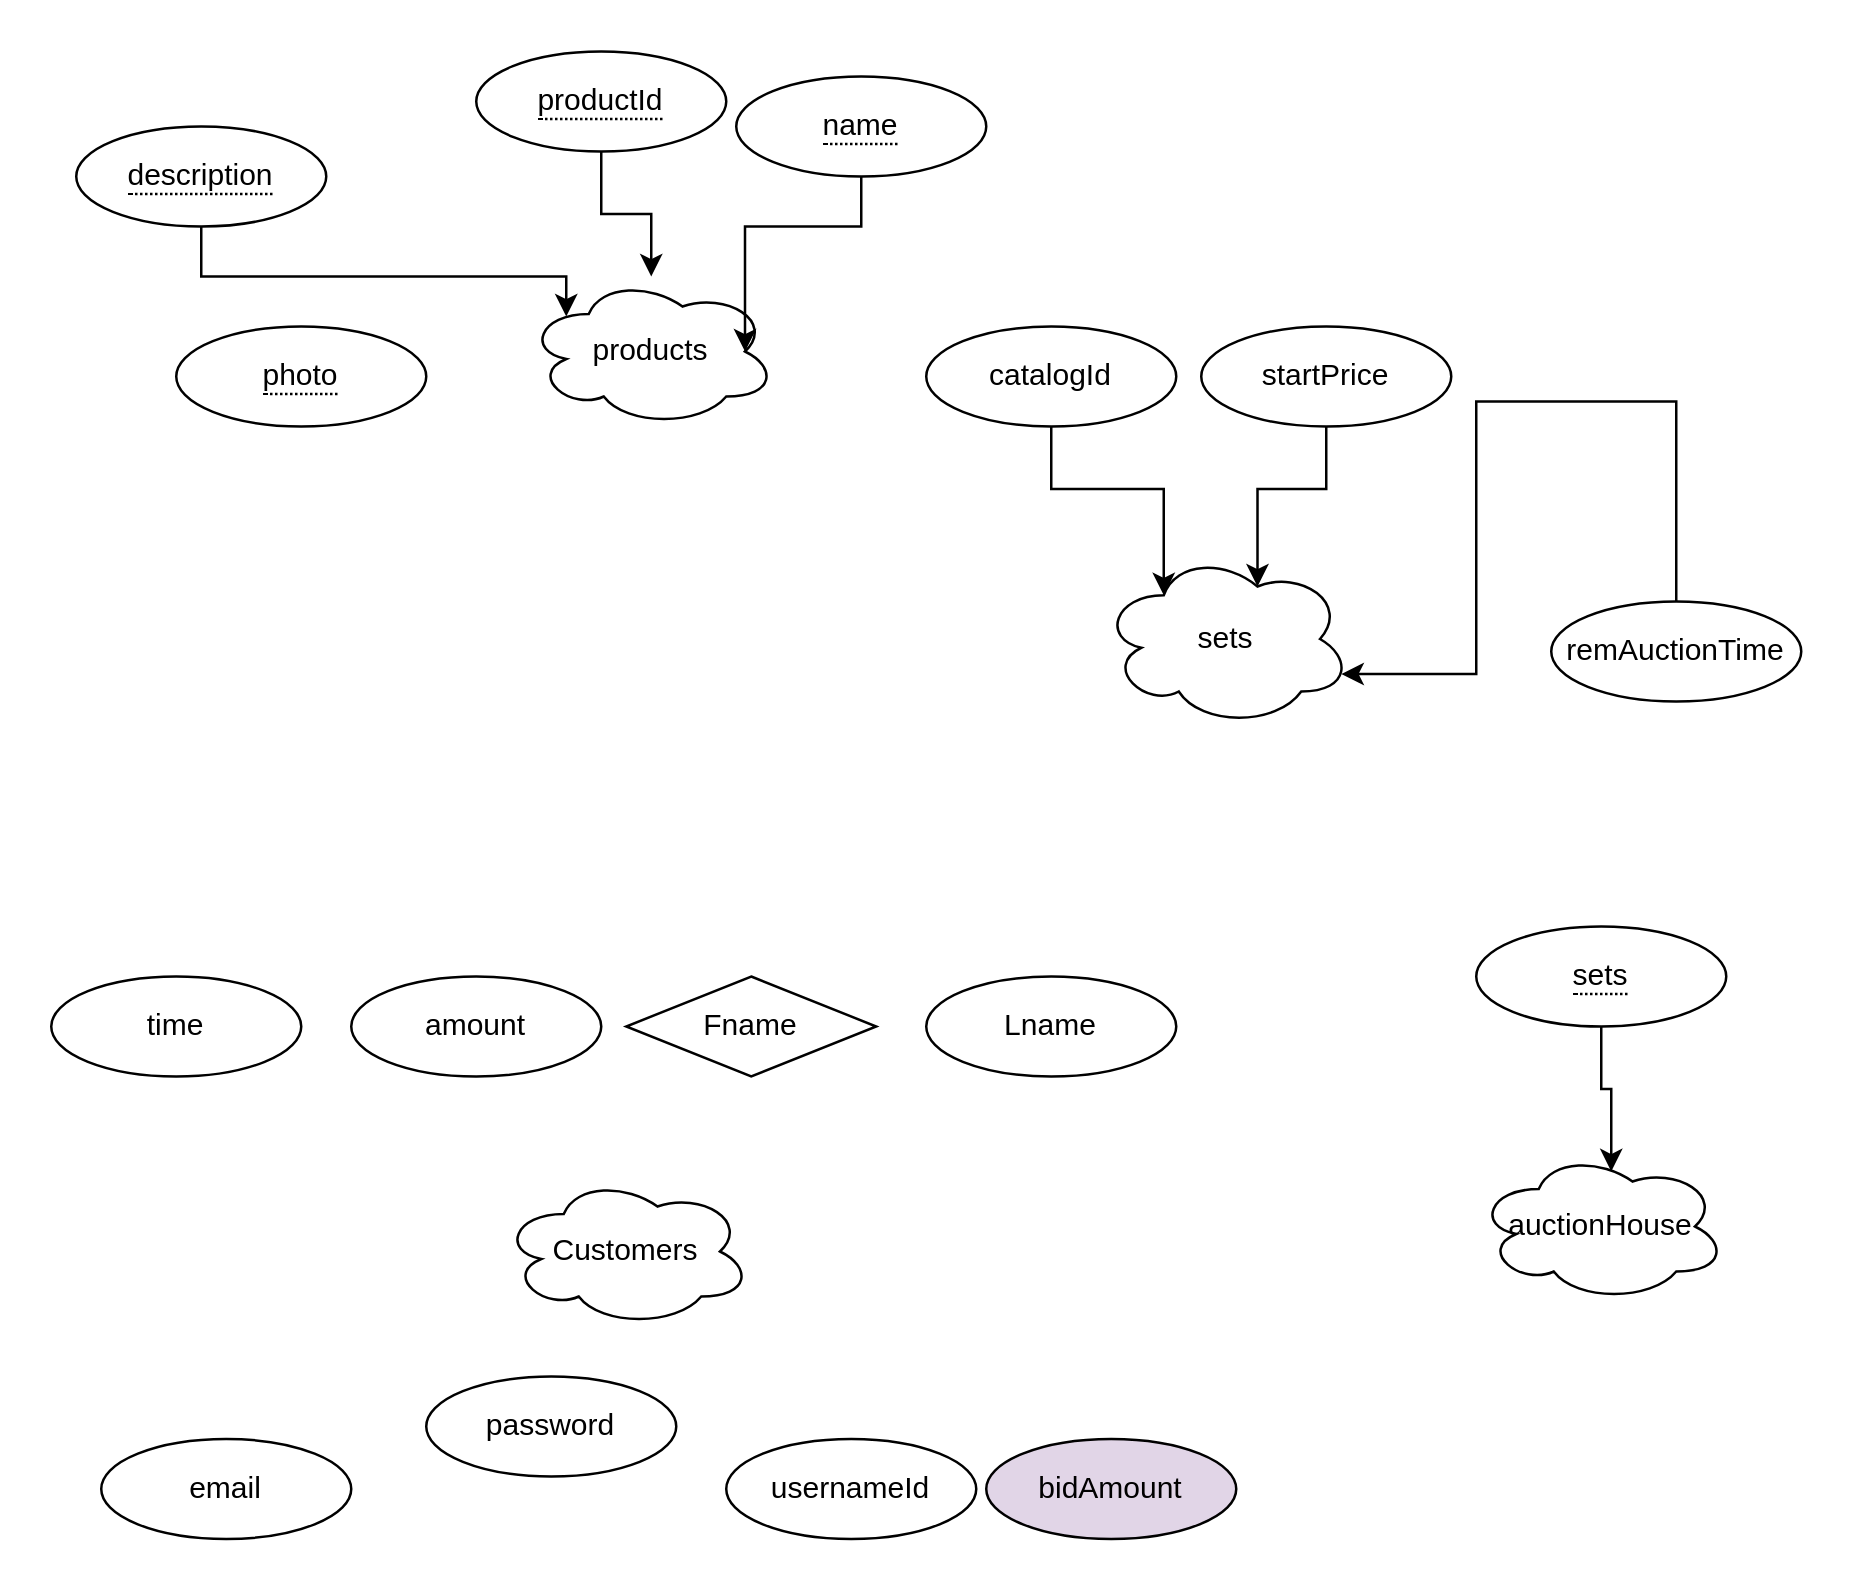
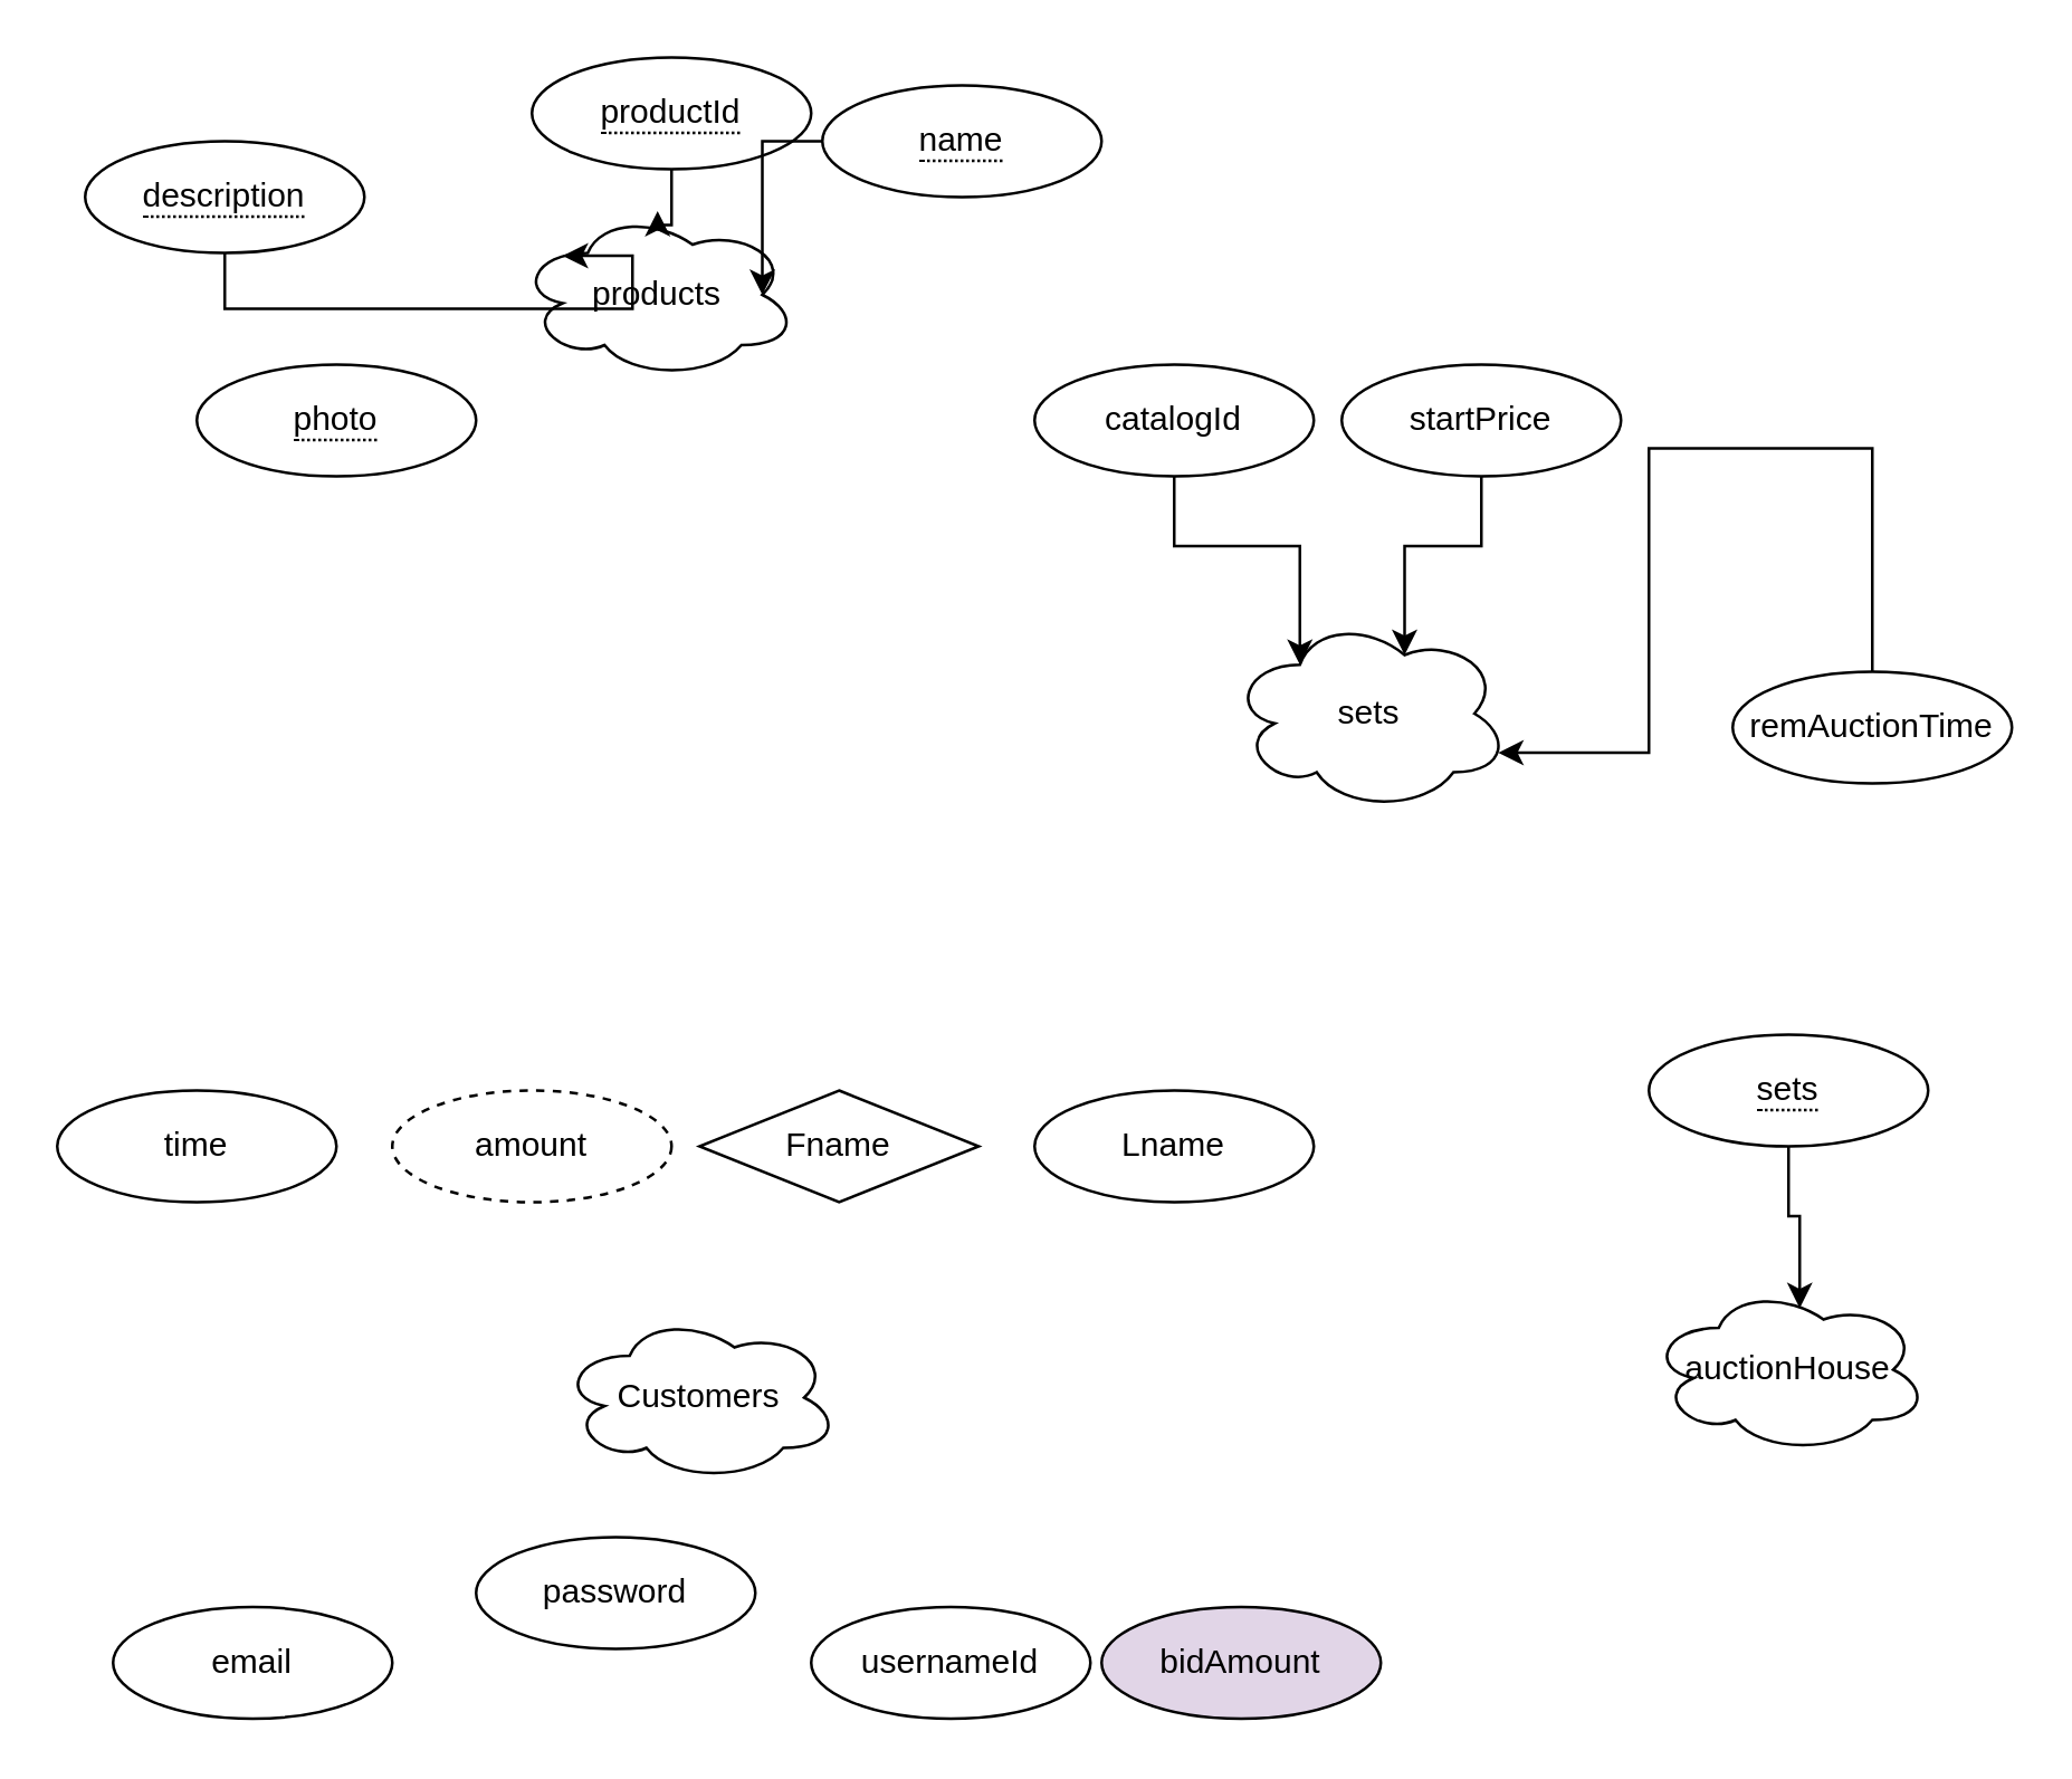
- <mxCell id="4" value="products" style="ellipse;shape=cloud;whiteSpace=wrap;html=1;align=center;" vertex="1" parent="1"><mxGeometry x="210" y="110" width="100" height="60" as="geometry" /></mxCell>
+ <mxCell id="4" value="products" style="ellipse;shape=cloud;whiteSpace=wrap;html=1;align=center;" vertex="1" parent="1"><mxGeometry x="185" y="75" width="100" height="60" as="geometry" /></mxCell>
- <mxCell id="27" value="amount" style="ellipse;whiteSpace=wrap;html=1;align=center;" vertex="1" parent="1"><mxGeometry x="140" y="390" width="100" height="40" as="geometry" /></mxCell>
+ <mxCell id="27" value="amount" style="ellipse;whiteSpace=wrap;html=1;align=center;dashed=1;" vertex="1" parent="1"><mxGeometry x="140" y="390" width="100" height="40" as="geometry" /></mxCell>
